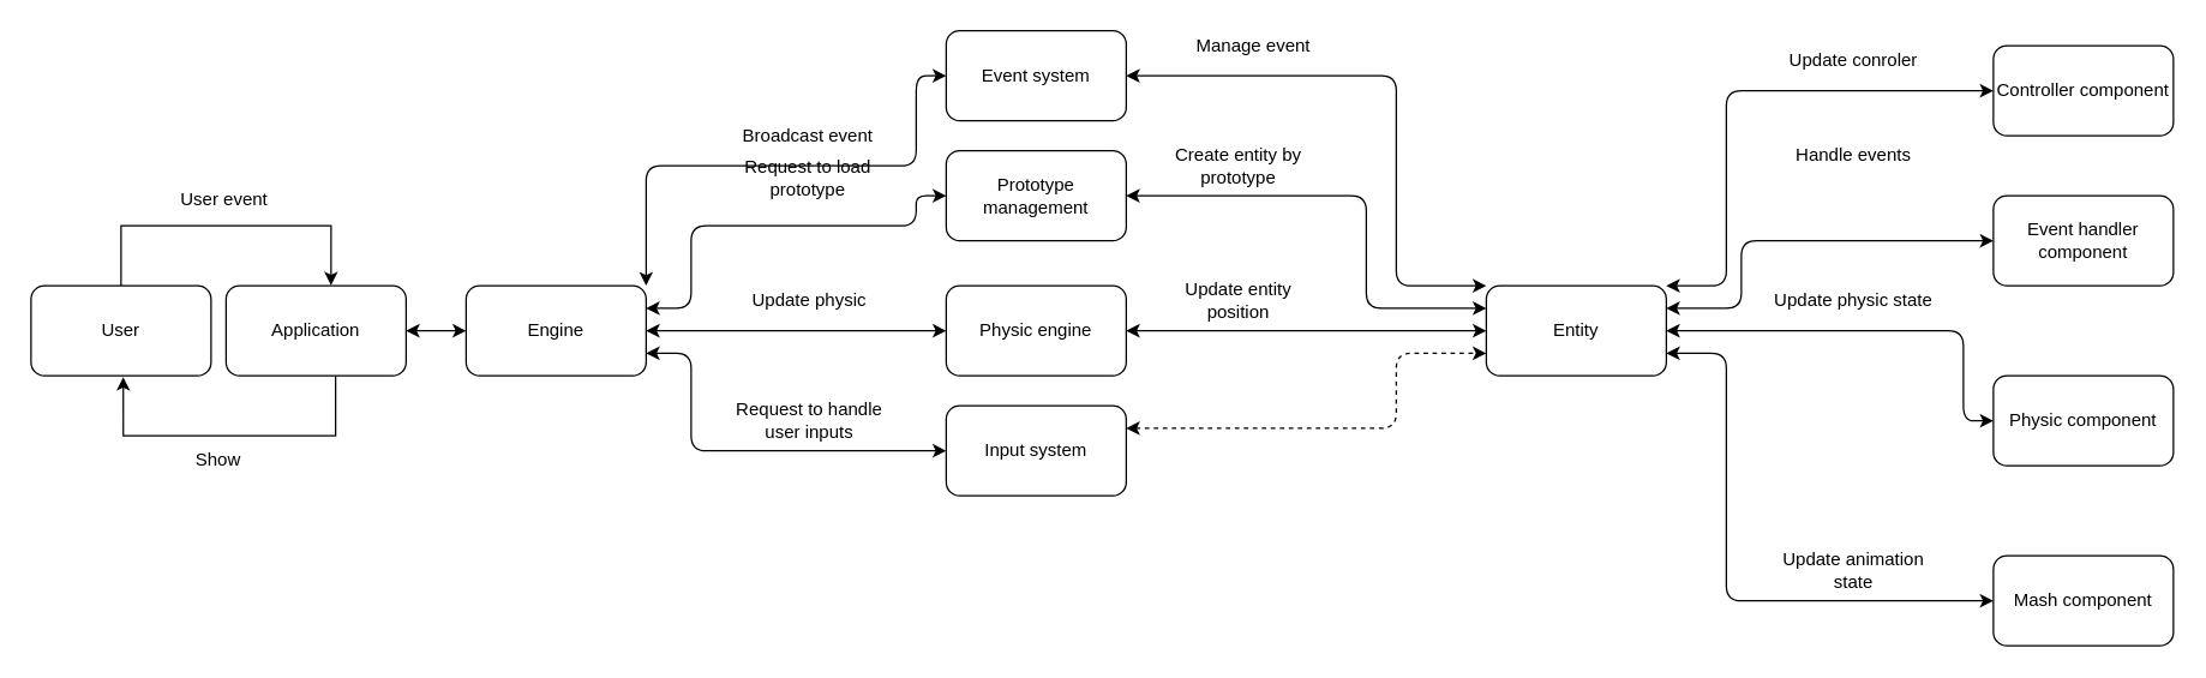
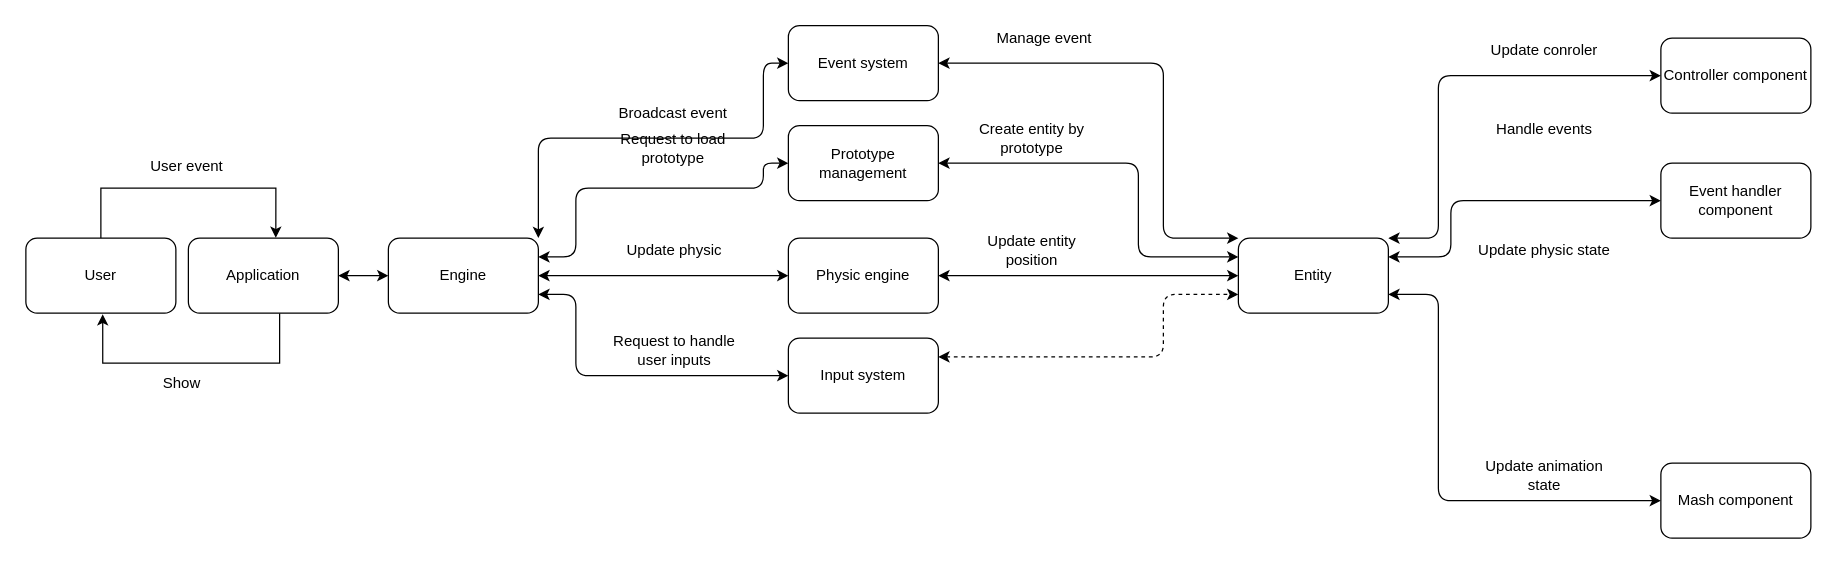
- <mxCell id="28" value="" style="endArrow=classic;startArrow=classic;html=1;entryX=0;entryY=0.5;entryDx=0;entryDy=0;exitX=1;exitY=0.5;exitDx=0;exitDy=0;" edge="1" parent="1" source="8" target="25"><mxGeometry width="50" height="50" relative="1" as="geometry"><mxPoint x="1250" y="220" as="sourcePoint" /><mxPoint x="1338" y="160" as="targetPoint" /><Array as="points"><mxPoint x="1308" y="220" /><mxPoint x="1308" y="280" /></Array></mxGeometry></mxCell>
- <mxCell id="25" value="Physic component" style="rounded=1;whiteSpace=wrap;html=1;" vertex="1" parent="1"><mxGeometry x="1328" y="250" width="120" height="60" as="geometry" /></mxCell>
